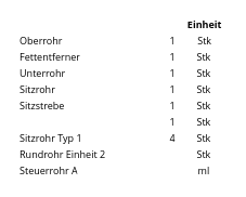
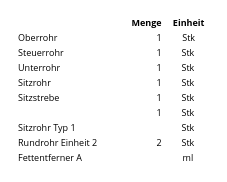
+ <mxCell id="4" value="&lt;b&gt;Menge&lt;/b&gt;" style="shape=partialRectangle;html=1;whiteSpace=wrap;connectable=0;fillColor=none;top=0;left=0;bottom=0;right=0;overflow=hidden;fontFamily=Open Sans;spacingLeft=2;align=right;spacingRight=3;strokeColor=none;" parent="3" vertex="1"><mxGeometry x="140" width="60" height="20" as="geometry" /></mxCell>
- <mxCell id="11" value="Fettentferner" style="shape=partialRectangle;html=1;whiteSpace=wrap;connectable=0;fillColor=none;top=0;left=0;bottom=0;right=0;overflow=hidden;align=left;fontFamily=Open Sans;spacingLeft=2;strokeColor=none;" parent="10" vertex="1"><mxGeometry width="140" height="20" as="geometry" /></mxCell>
+ <mxCell id="11" value="Steuerrohr" style="shape=partialRectangle;html=1;whiteSpace=wrap;connectable=0;fillColor=none;top=0;left=0;bottom=0;right=0;overflow=hidden;align=left;fontFamily=Open Sans;spacingLeft=2;strokeColor=none;" parent="10" vertex="1"><mxGeometry width="140" height="20" as="geometry" /></mxCell>
- <mxCell id="31" value="4" style="shape=partialRectangle;html=1;whiteSpace=wrap;connectable=0;fillColor=none;top=0;left=0;bottom=0;right=0;overflow=hidden;fontFamily=Open Sans;align=right;spacingRight=3;strokeColor=none;" parent="29" vertex="1"><mxGeometry x="140" width="60" height="20" as="geometry" /></mxCell>
+ <mxCell id="35" value="2" style="shape=partialRectangle;html=1;whiteSpace=wrap;connectable=0;fillColor=none;top=0;left=0;bottom=0;right=0;overflow=hidden;fontFamily=Open Sans;align=right;spacingRight=3;strokeColor=none;" parent="33" vertex="1"><mxGeometry x="140" width="60" height="20" as="geometry" /></mxCell>
- <mxCell id="38" value="Steuerrohr A" style="shape=partialRectangle;html=1;whiteSpace=wrap;connectable=0;fillColor=none;top=0;left=0;bottom=0;right=0;overflow=hidden;fontFamily=Open Sans;align=left;spacingLeft=2;strokeColor=none;" parent="37" vertex="1"><mxGeometry width="140" height="20" as="geometry" /></mxCell>
+ <mxCell id="38" value="Fettentferner A" style="shape=partialRectangle;html=1;whiteSpace=wrap;connectable=0;fillColor=none;top=0;left=0;bottom=0;right=0;overflow=hidden;fontFamily=Open Sans;align=left;spacingLeft=2;strokeColor=none;" parent="37" vertex="1"><mxGeometry width="140" height="20" as="geometry" /></mxCell>
